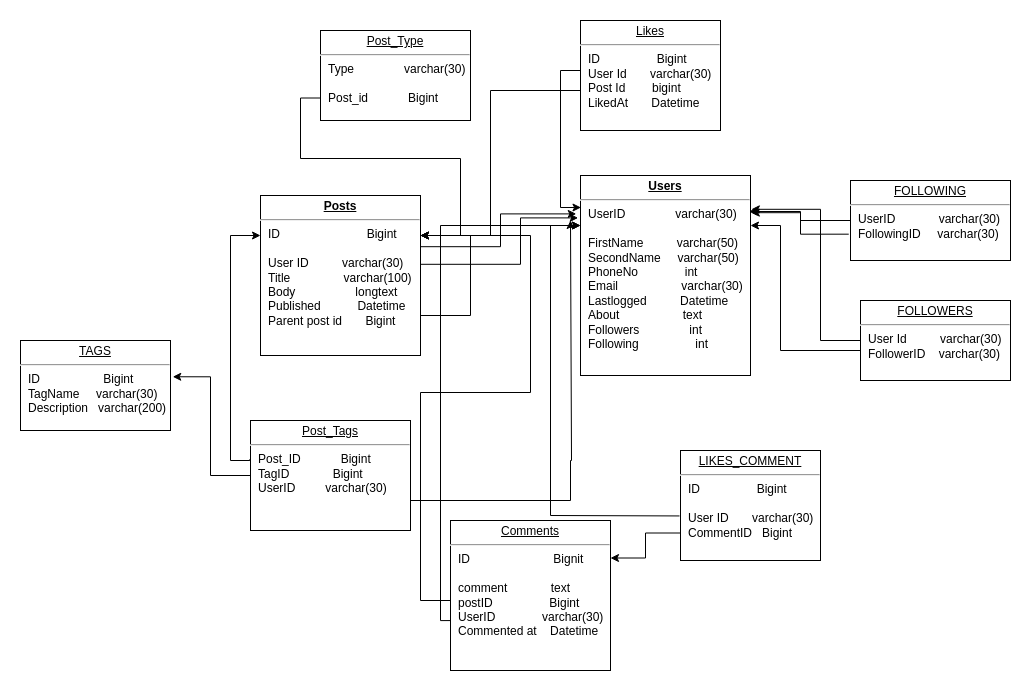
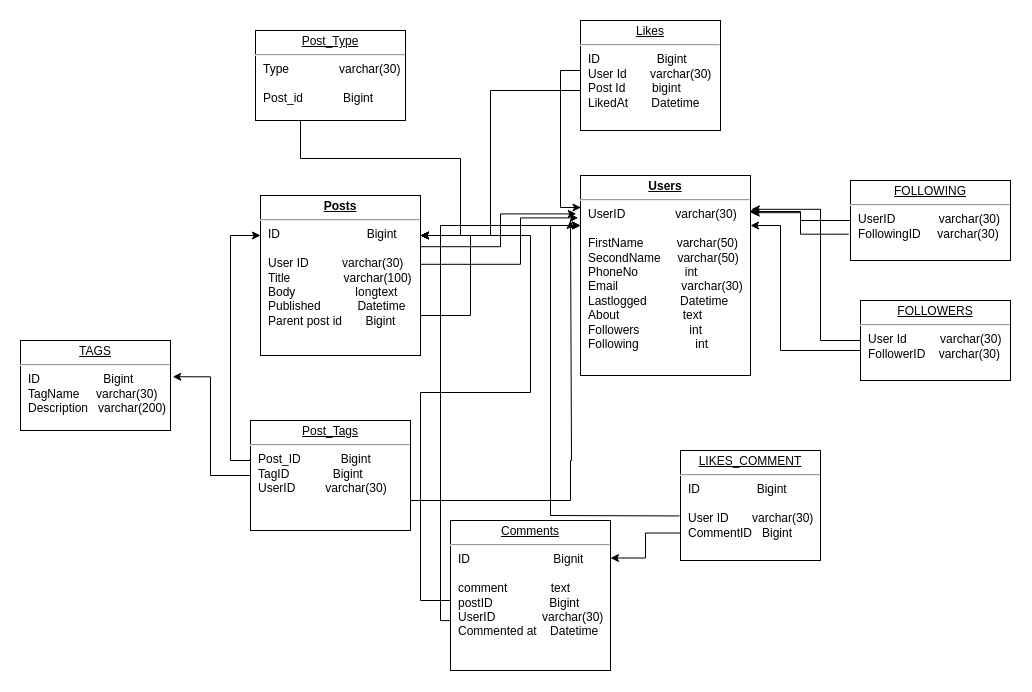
- <mxCell id="6" value="&lt;p style=&quot;margin: 0px ; margin-top: 4px ; text-align: center ; text-decoration: underline&quot;&gt;Post_Type&lt;/p&gt;&lt;hr&gt;&lt;p style=&quot;margin: 0px ; margin-left: 8px&quot;&gt;Type&amp;nbsp; &amp;nbsp; &amp;nbsp; &amp;nbsp; &amp;nbsp; &amp;nbsp; &amp;nbsp; &amp;nbsp;varchar(30)&lt;/p&gt;&lt;p style=&quot;margin: 0px ; margin-left: 8px&quot;&gt;&lt;br&gt;&lt;/p&gt;&lt;p style=&quot;margin: 0px ; margin-left: 8px&quot;&gt;Post_id&amp;nbsp; &amp;nbsp; &amp;nbsp; &amp;nbsp; &amp;nbsp; &amp;nbsp; Bigint&lt;/p&gt;" style="verticalAlign=top;align=left;overflow=fill;fontSize=12;fontFamily=Helvetica;html=1;rounded=0;shadow=0;comic=0;labelBackgroundColor=none;strokeWidth=1" parent="1" vertex="1"><mxGeometry x="320" y="30" width="150" height="90" as="geometry" /></mxCell>
+ <mxCell id="6" value="&lt;p style=&quot;margin: 0px ; margin-top: 4px ; text-align: center ; text-decoration: underline&quot;&gt;Post_Type&lt;/p&gt;&lt;hr&gt;&lt;p style=&quot;margin: 0px ; margin-left: 8px&quot;&gt;Type&amp;nbsp; &amp;nbsp; &amp;nbsp; &amp;nbsp; &amp;nbsp; &amp;nbsp; &amp;nbsp; &amp;nbsp;varchar(30)&lt;/p&gt;&lt;p style=&quot;margin: 0px ; margin-left: 8px&quot;&gt;&lt;br&gt;&lt;/p&gt;&lt;p style=&quot;margin: 0px ; margin-left: 8px&quot;&gt;Post_id&amp;nbsp; &amp;nbsp; &amp;nbsp; &amp;nbsp; &amp;nbsp; &amp;nbsp; Bigint&lt;/p&gt;" style="verticalAlign=top;align=left;overflow=fill;fontSize=12;fontFamily=Helvetica;html=1;rounded=0;shadow=0;comic=0;labelBackgroundColor=none;strokeWidth=1" parent="1" vertex="1"><mxGeometry x="255" y="30" width="150" height="90" as="geometry" /></mxCell>
